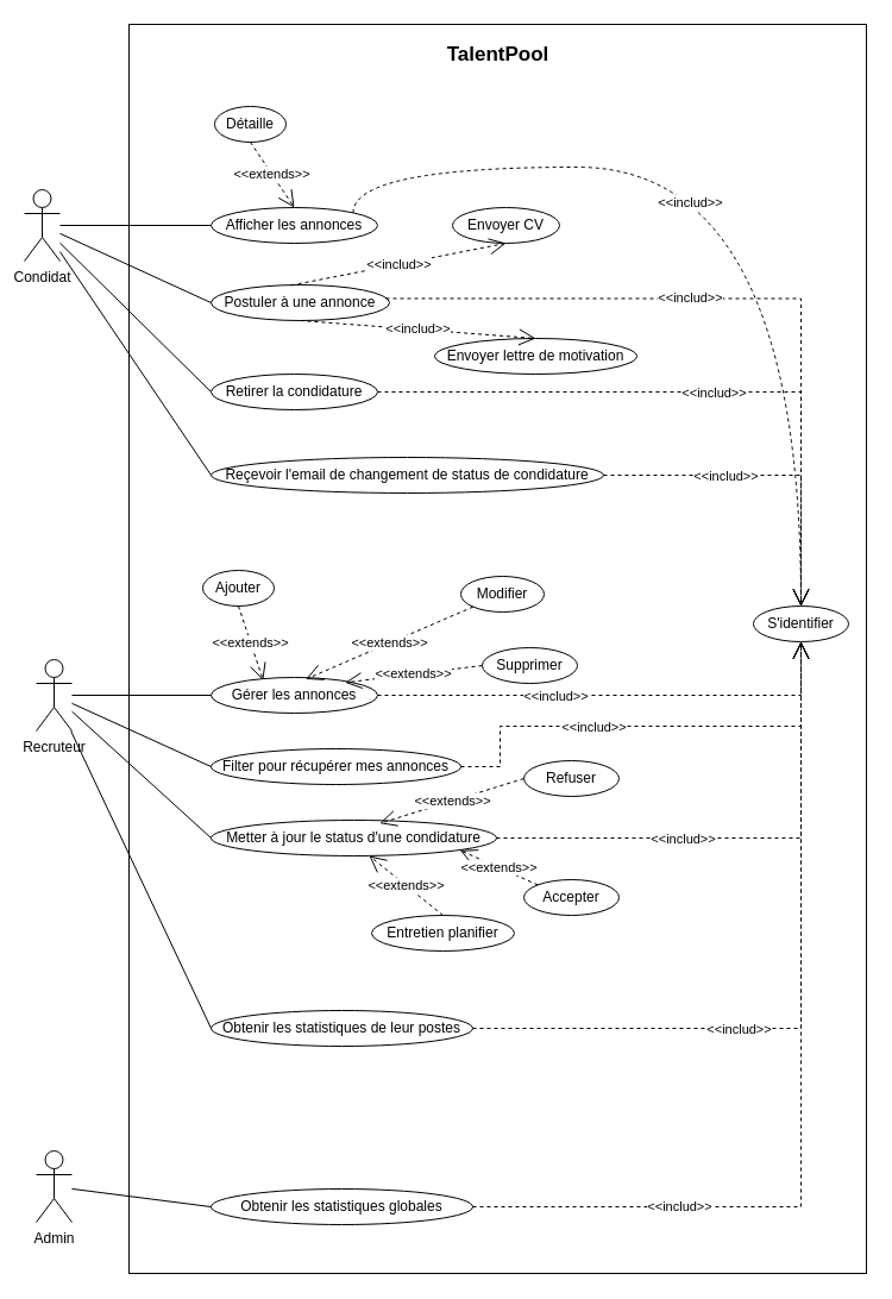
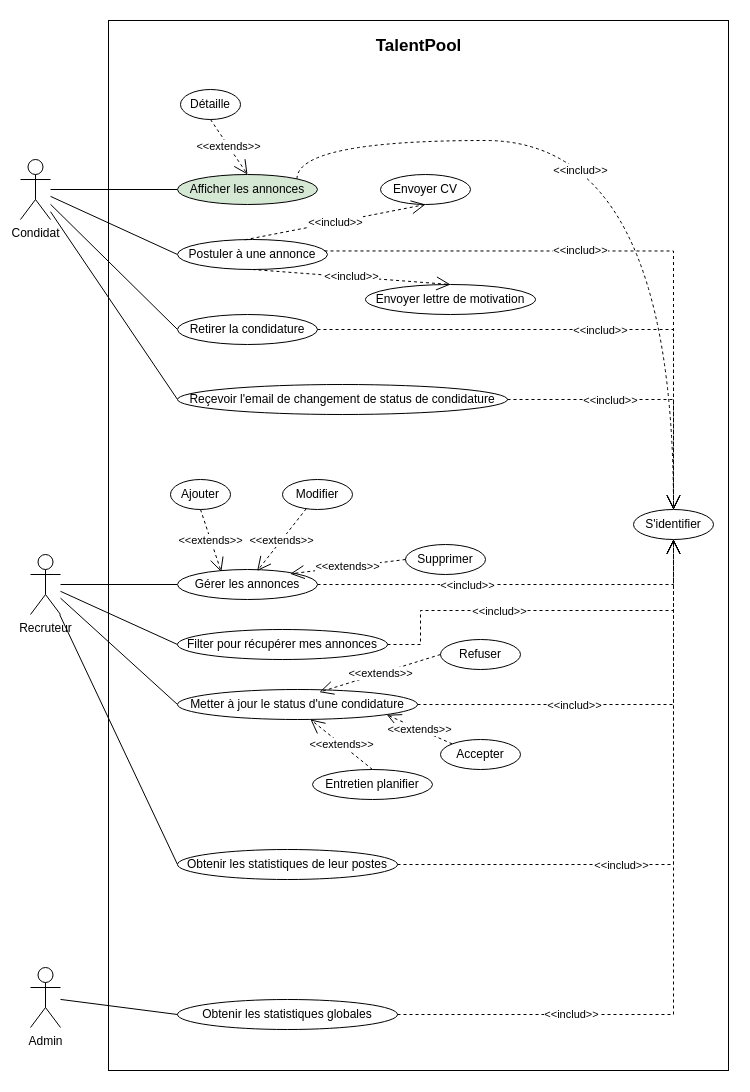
- <mxCell id="10" value="Afficher les annonces" style="ellipse;whiteSpace=wrap;html=1;" vertex="1" parent="1"><mxGeometry x="177" y="174" width="140" height="30" as="geometry" /></mxCell>
+ <mxCell id="10" value="Afficher les annonces" style="ellipse;whiteSpace=wrap;html=1;fillColor=#d5e8d4;" vertex="1" parent="1"><mxGeometry x="177" y="174" width="140" height="30" as="geometry" /></mxCell>
- <mxCell id="23" value="Modifier" style="ellipse;whiteSpace=wrap;html=1;" vertex="1" parent="1"><mxGeometry x="387" y="484" width="70" height="30" as="geometry" /></mxCell>
+ <mxCell id="23" value="Modifier" style="ellipse;whiteSpace=wrap;html=1;" vertex="1" parent="1"><mxGeometry x="282" y="479" width="70" height="30" as="geometry" /></mxCell>
